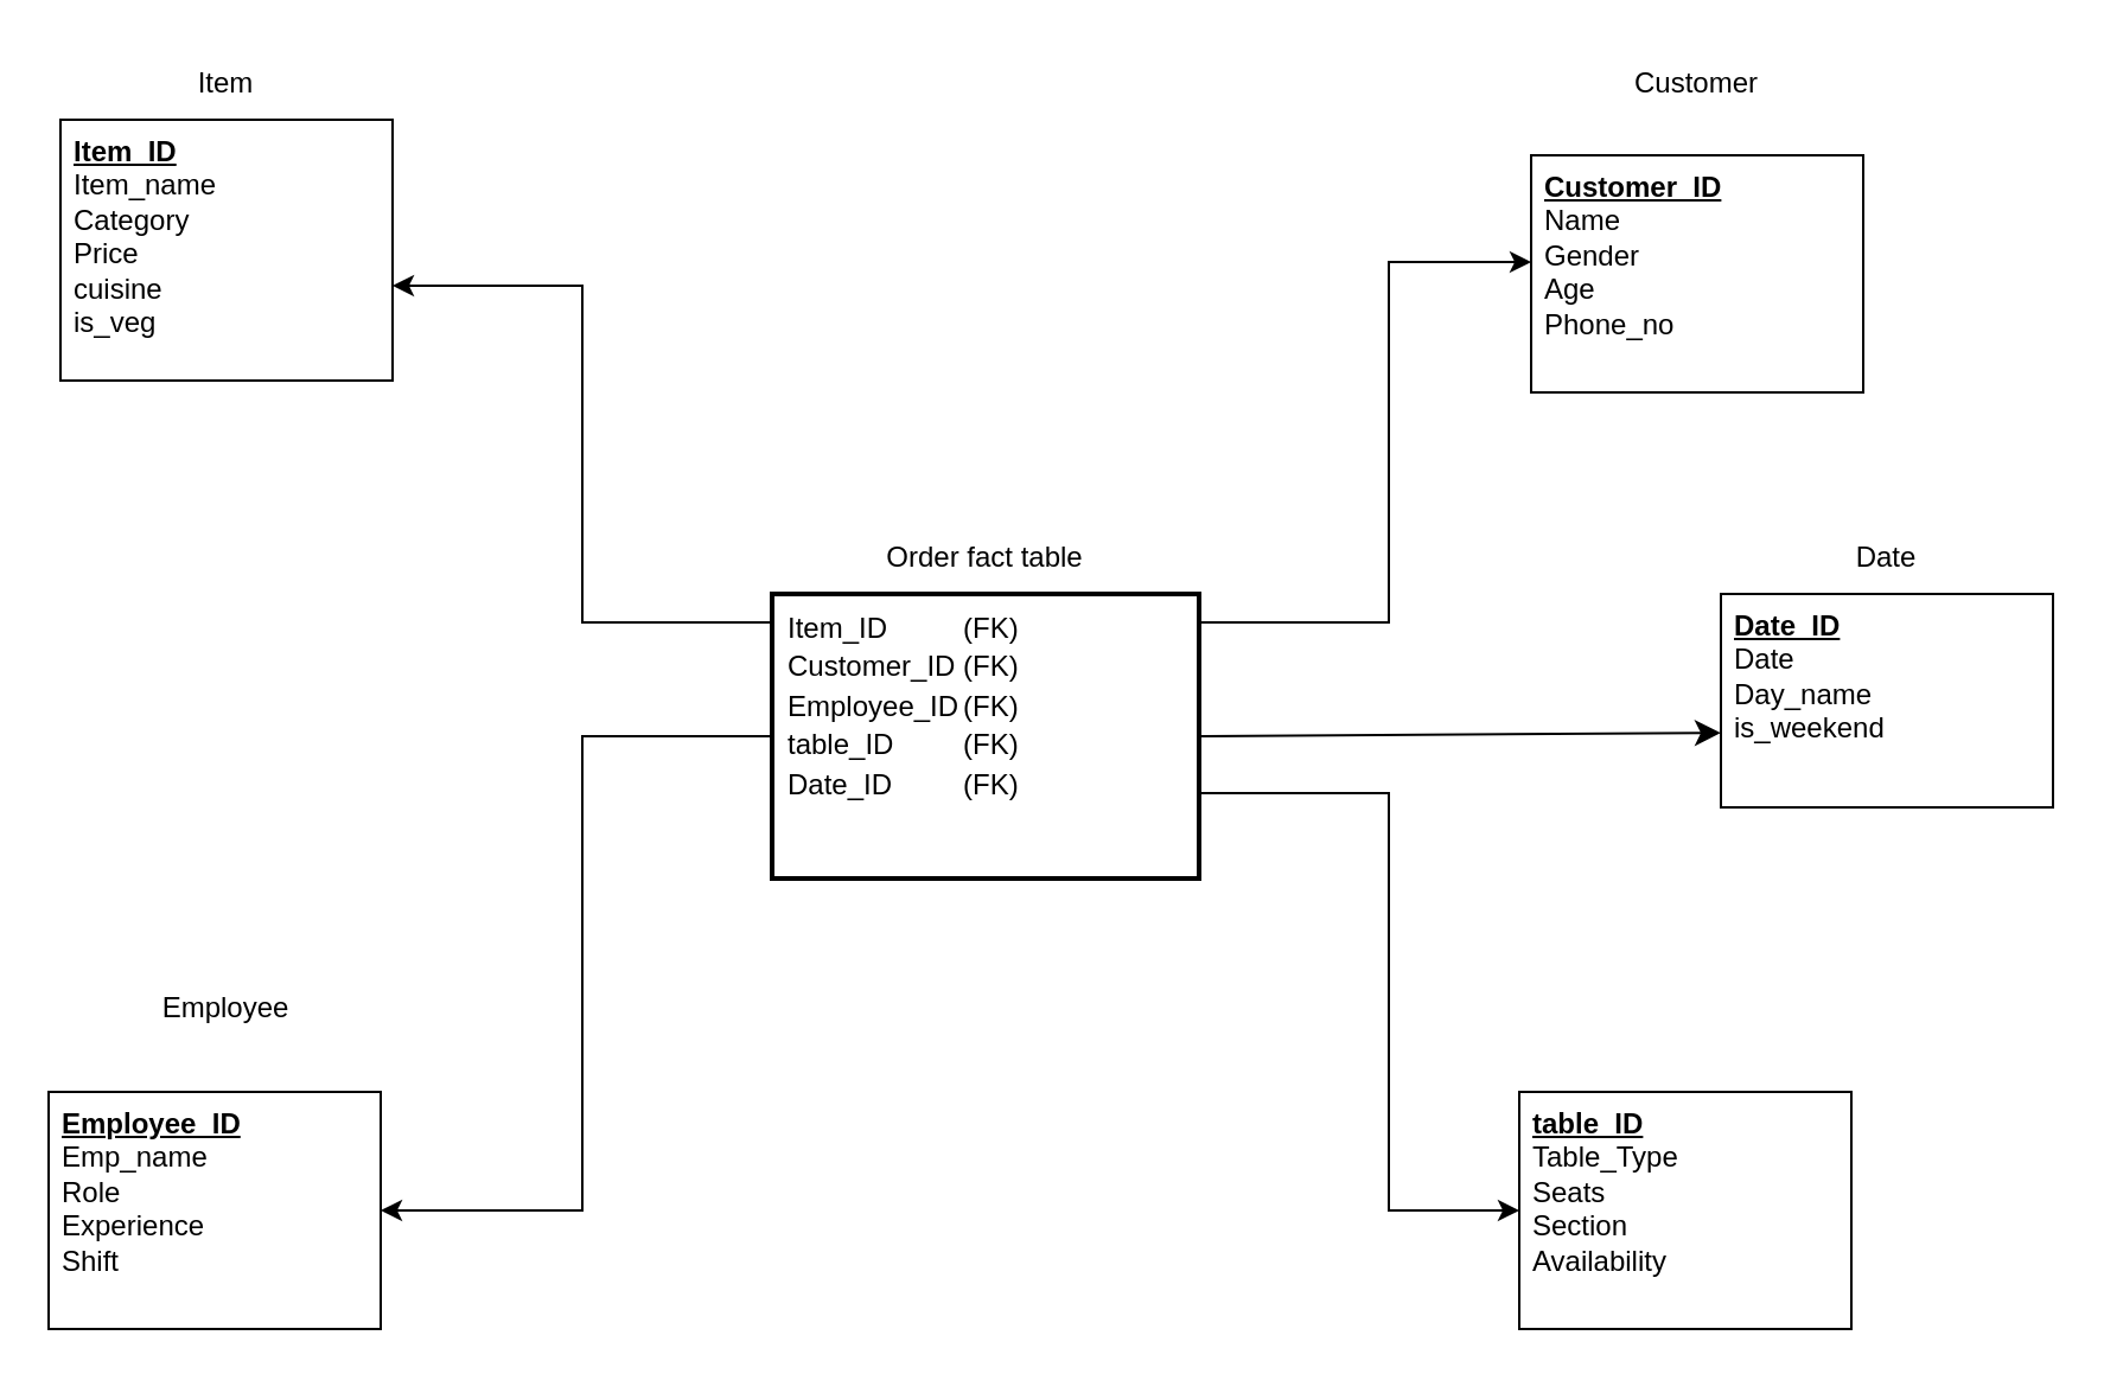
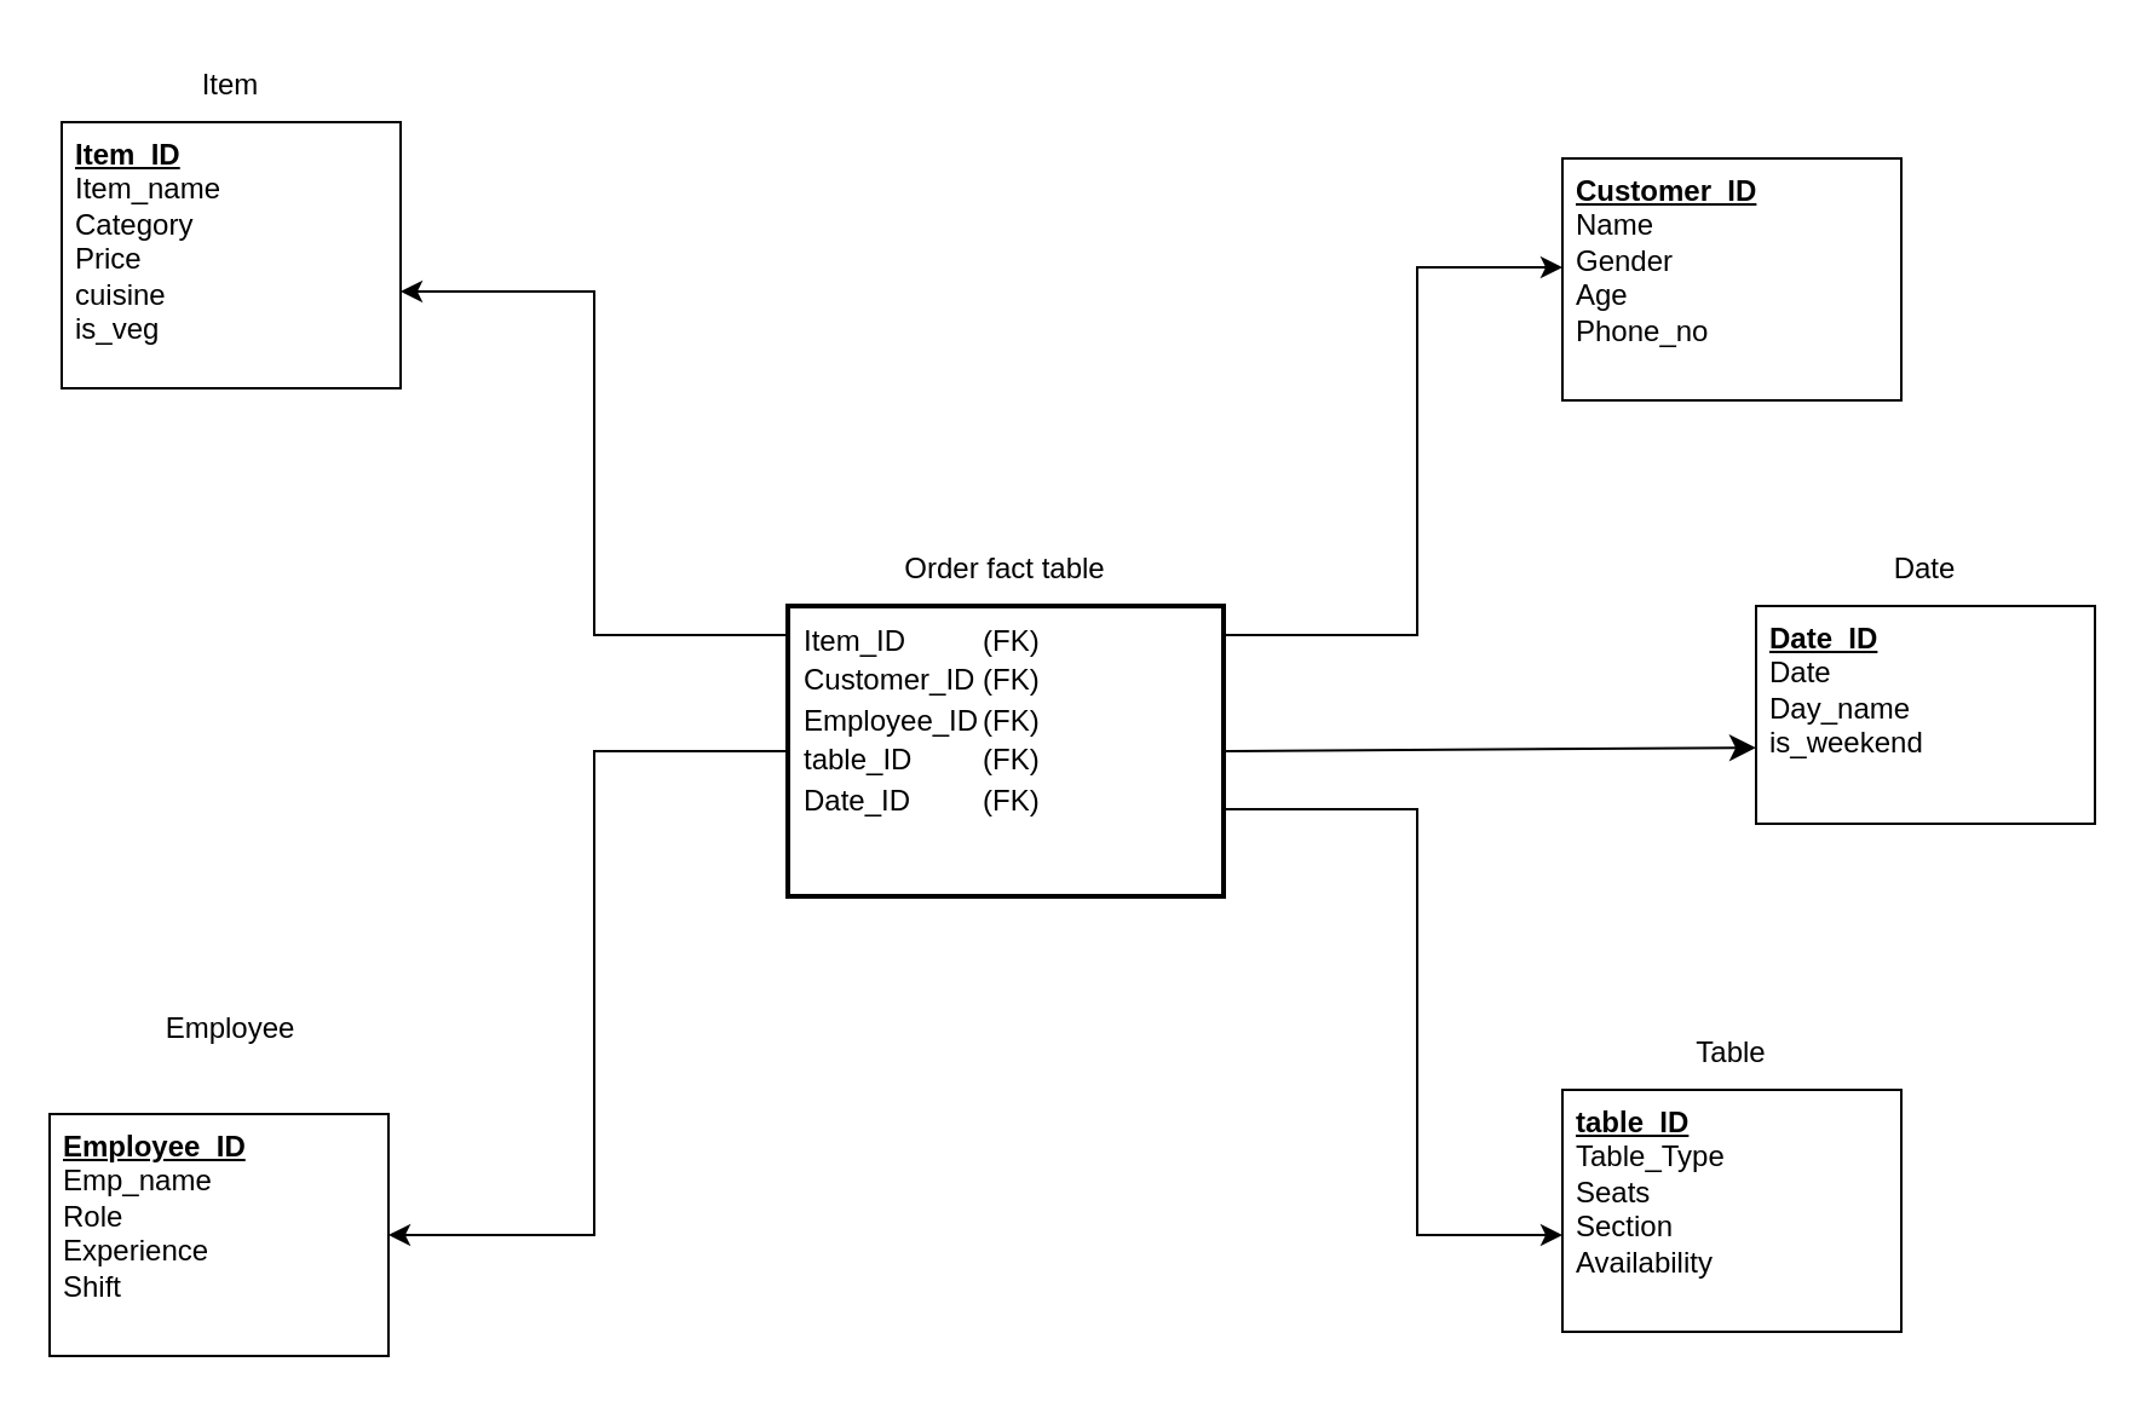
- <mxCell id="5" value="Customer" style="text;html=1;strokeColor=none;fillColor=none;align=center;verticalAlign=middle;whiteSpace=wrap;rounded=0;" parent="1" vertex="1"><mxGeometry x="645" y="20" width="140" height="30" as="geometry" /></mxCell>
+ <mxCell id="9" value="Table" style="text;html=1;strokeColor=none;fillColor=none;align=center;verticalAlign=middle;whiteSpace=wrap;rounded=0;" parent="1" vertex="1"><mxGeometry x="645" y="420" width="140" height="30" as="geometry" /></mxCell>
- <mxCell id="8" value="&lt;div style=&quot;text-align: left;&quot;&gt;&lt;b&gt;&lt;u&gt;table_ID&lt;/u&gt;&lt;/b&gt;&lt;br&gt;Table_Type&lt;br&gt;Seats&lt;br&gt;Section&lt;br&gt;Availability&lt;/div&gt;" style="shape=rectangle;whiteSpace=wrap;html=1;align=left;verticalAlign=top;spacingLeft=4;" parent="1" vertex="1"><mxGeometry x="640" y="460" width="140" height="100" as="geometry" /></mxCell>
+ <mxCell id="8" value="&lt;div style=&quot;text-align: left;&quot;&gt;&lt;b&gt;&lt;u&gt;table_ID&lt;/u&gt;&lt;/b&gt;&lt;br&gt;Table_Type&lt;br&gt;Seats&lt;br&gt;Section&lt;br&gt;Availability&lt;/div&gt;" style="shape=rectangle;whiteSpace=wrap;html=1;align=left;verticalAlign=top;spacingLeft=4;" parent="1" vertex="1"><mxGeometry x="645" y="450" width="140" height="100" as="geometry" /></mxCell>
